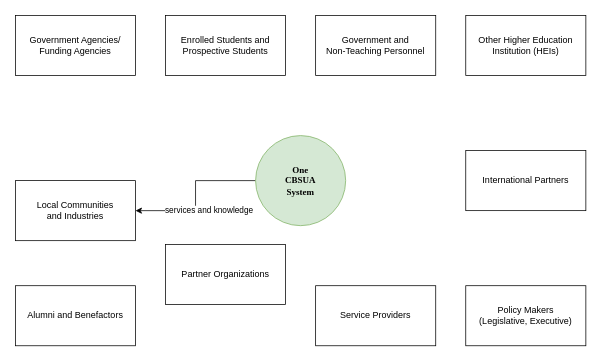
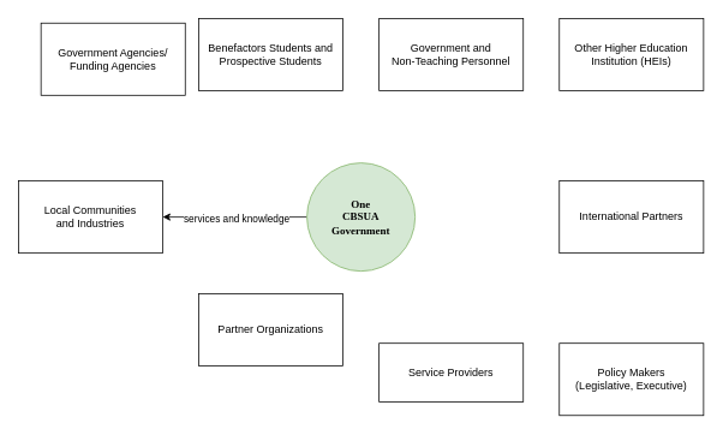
- <mxCell id="5" value="Government Agencies/ Funding Agencies" style="rounded=0;whiteSpace=wrap;html=1;" parent="1" vertex="1"><mxGeometry x="20" y="20" width="160" height="80" as="geometry" /></mxCell>
+ <mxCell id="5" value="Government Agencies/ Funding Agencies" style="rounded=0;whiteSpace=wrap;html=1;" parent="1" vertex="1"><mxGeometry x="45" y="25" width="160" height="80" as="geometry" /></mxCell>
- <mxCell id="6" value="Enrolled Students and Prospective Students" style="rounded=0;whiteSpace=wrap;html=1;" parent="1" vertex="1"><mxGeometry x="220" y="20" width="160" height="80" as="geometry" /></mxCell>
+ <mxCell id="6" value="Benefactors Students and Prospective Students" style="rounded=0;whiteSpace=wrap;html=1;" parent="1" vertex="1"><mxGeometry x="220" y="20" width="160" height="80" as="geometry" /></mxCell>
- <mxCell id="4" value="One&lt;div&gt;CBSUA&lt;/div&gt;&lt;div&gt;System&lt;/div&gt;" style="ellipse;whiteSpace=wrap;html=1;aspect=fixed;fontFamily=Tahoma;fillColor=#d5e8d4;strokeColor=#82b366;fontStyle=1" parent="1" vertex="1"><mxGeometry x="340" y="180" width="120" height="120" as="geometry" /></mxCell>
+ <mxCell id="4" value="One&lt;div&gt;CBSUA&lt;/div&gt;&lt;div&gt;Government&lt;/div&gt;" style="ellipse;whiteSpace=wrap;html=1;aspect=fixed;fontFamily=Tahoma;fillColor=#d5e8d4;strokeColor=#82b366;fontStyle=1" parent="1" vertex="1"><mxGeometry x="340" y="180" width="120" height="120" as="geometry" /></mxCell>
- <mxCell id="14" value="Local Communities&lt;div&gt;and Industries&lt;/div&gt;" style="rounded=0;whiteSpace=wrap;html=1;" parent="1" vertex="1"><mxGeometry x="20" y="240" width="160" height="80" as="geometry" /></mxCell>
+ <mxCell id="14" value="Local Communities&lt;div&gt;and Industries&lt;/div&gt;" style="rounded=0;whiteSpace=wrap;html=1;" parent="1" vertex="1"><mxGeometry x="20" y="200" width="160" height="80" as="geometry" /></mxCell>
- <mxCell id="9" value="Alumni and Benefactors" style="rounded=0;whiteSpace=wrap;html=1;" parent="1" vertex="1"><mxGeometry x="20" y="380" width="160" height="80" as="geometry" /></mxCell>
- <mxCell id="11" value="Service Providers" style="rounded=0;whiteSpace=wrap;html=1;" parent="1" vertex="1"><mxGeometry x="420" y="380" width="160" height="80" as="geometry" /></mxCell>
+ <mxCell id="11" value="Service Providers" style="rounded=0;whiteSpace=wrap;html=1;" parent="1" vertex="1"><mxGeometry x="420" y="380" width="160" height="65" as="geometry" /></mxCell>
